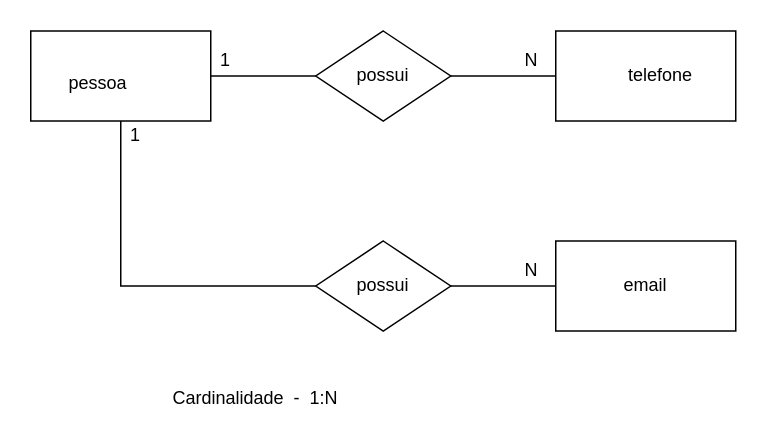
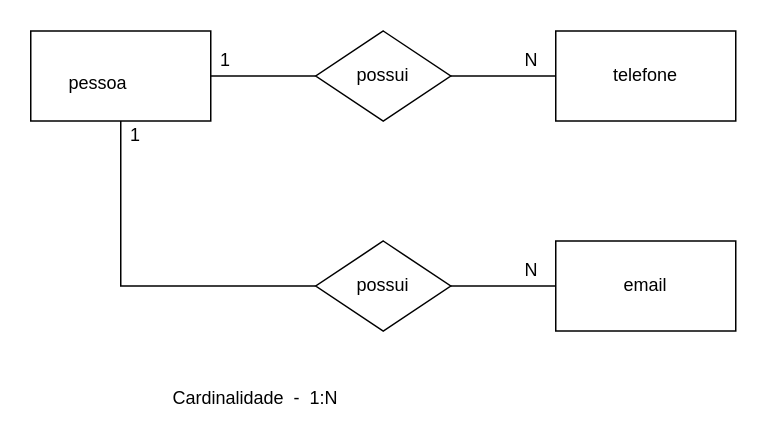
- <mxCell id="7" value="telefone" style="text;html=1;strokeColor=none;fillColor=none;align=center;verticalAlign=middle;whiteSpace=wrap;rounded=0;" vertex="1" parent="1"><mxGeometry x="420" y="40" width="40" height="20" as="geometry" /></mxCell>
+ <mxCell id="7" value="telefone" style="text;html=1;strokeColor=none;fillColor=none;align=center;verticalAlign=middle;whiteSpace=wrap;rounded=0;" vertex="1" parent="1"><mxGeometry x="410" y="40" width="40" height="20" as="geometry" /></mxCell>
